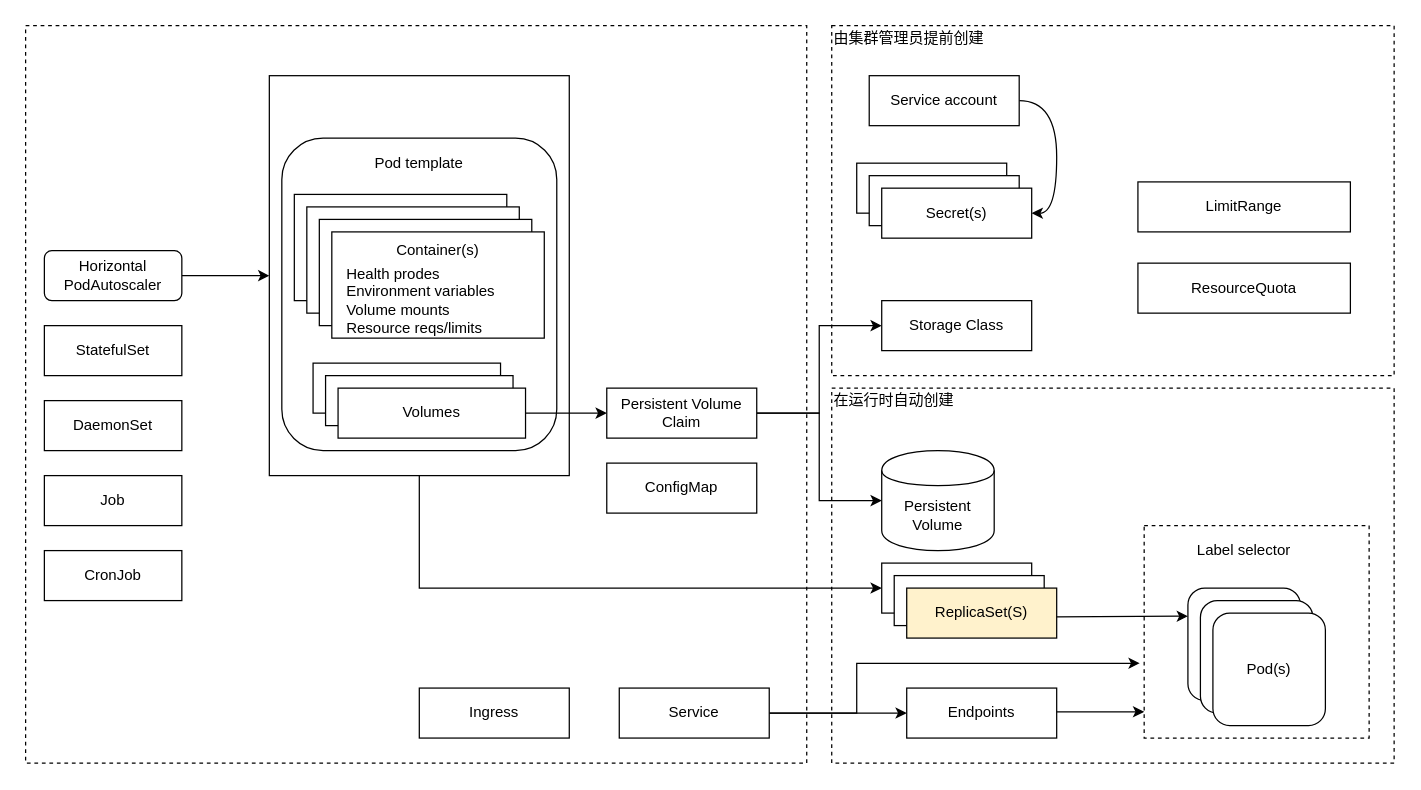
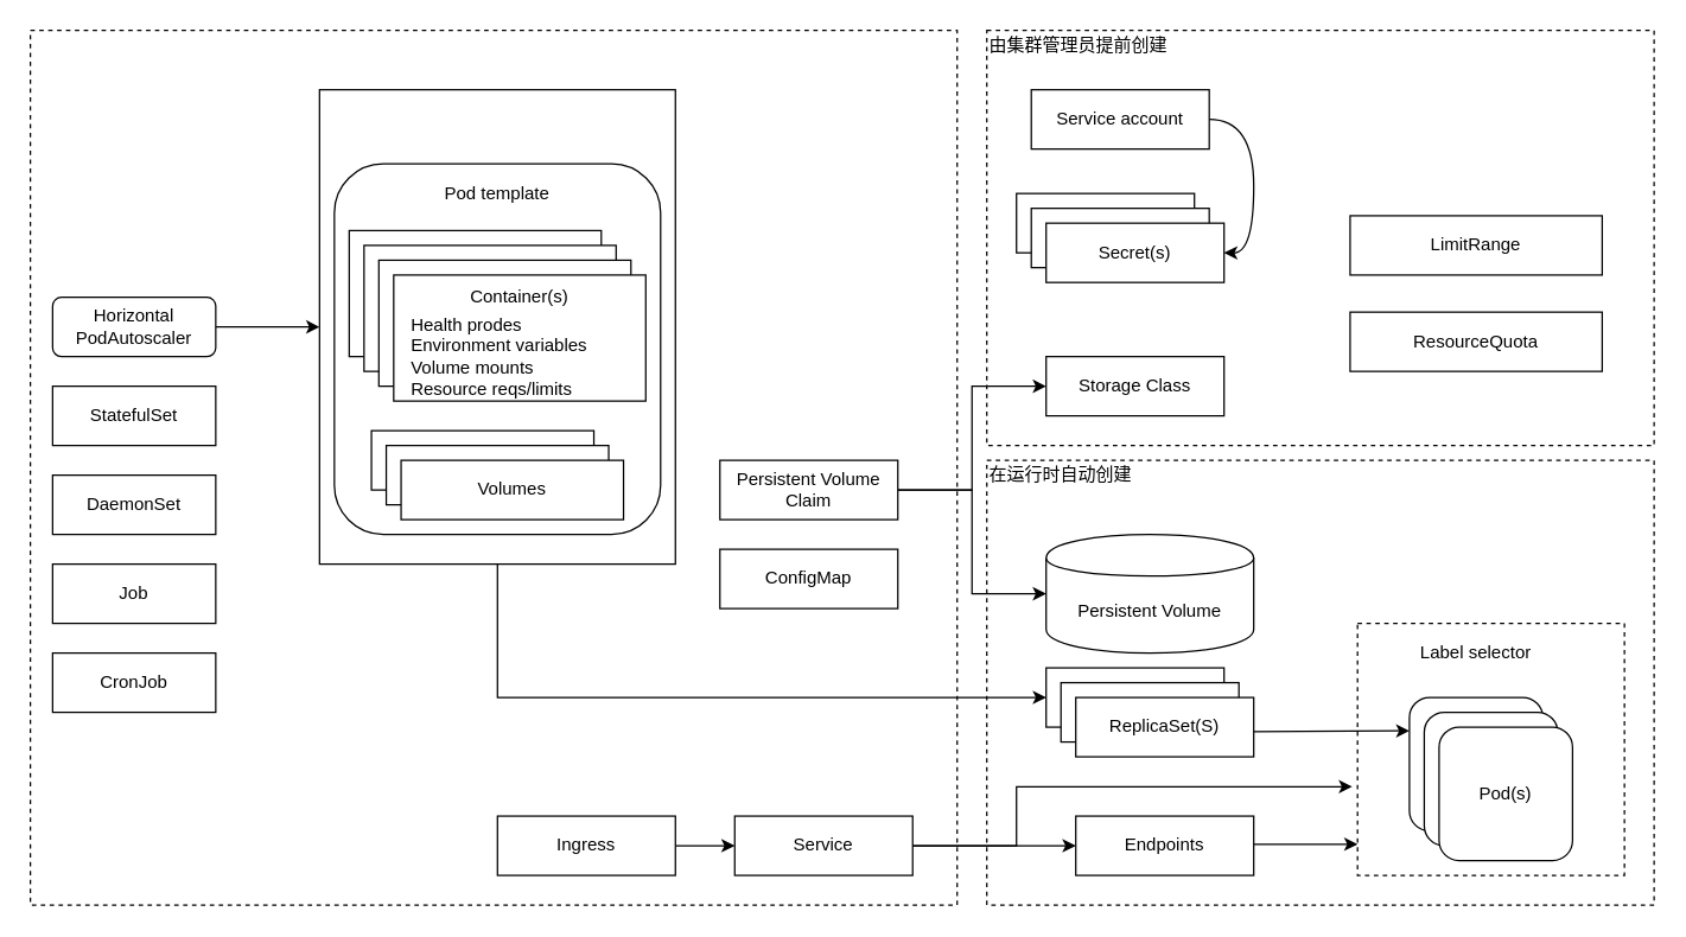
- <mxCell id="23" style="edgeStyle=orthogonalEdgeStyle;rounded=0;orthogonalLoop=1;jettySize=auto;html=1;entryX=0;entryY=0.5;entryDx=0;entryDy=0;" edge="1" parent="1" source="24" target="27"><mxGeometry relative="1" as="geometry" /></mxCell>
- <mxCell id="45" value="Persistent Volume" style="shape=cylinder;whiteSpace=wrap;html=1;boundedLbl=1;backgroundOutline=1;align=center;" vertex="1" parent="1"><mxGeometry x="705" y="360" width="90" height="80" as="geometry" /></mxCell>
+ <mxCell id="45" value="Persistent Volume" style="shape=cylinder;whiteSpace=wrap;html=1;boundedLbl=1;backgroundOutline=1;align=center;" vertex="1" parent="1"><mxGeometry x="705" y="360" width="140" height="80" as="geometry" /></mxCell>
- <mxCell id="37" value="ReplicaSet(S)" style="rounded=0;whiteSpace=wrap;html=1;align=center;fillColor=#fff2cc;" vertex="1" parent="1"><mxGeometry x="725" y="470" width="120" height="40" as="geometry" /></mxCell>
+ <mxCell id="37" value="ReplicaSet(S)" style="rounded=0;whiteSpace=wrap;html=1;align=center;" vertex="1" parent="1"><mxGeometry x="725" y="470" width="120" height="40" as="geometry" /></mxCell>
+ <mxCell id="29" style="edgeStyle=orthogonalEdgeStyle;rounded=0;orthogonalLoop=1;jettySize=auto;html=1;" edge="1" parent="1" source="30" target="33"><mxGeometry relative="1" as="geometry" /></mxCell>
